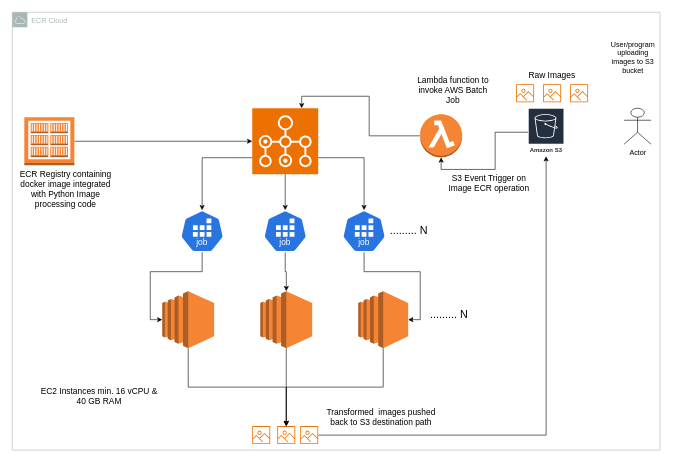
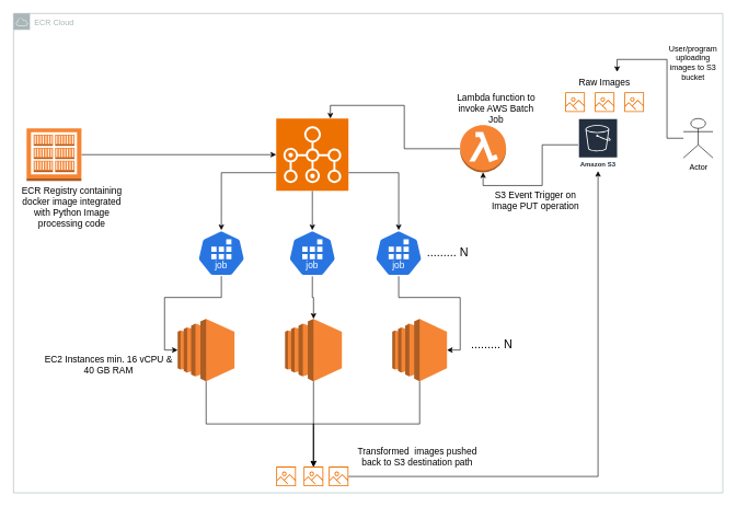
+ <mxCell id="32" style="edgeStyle=orthogonalEdgeStyle;rounded=0;orthogonalLoop=1;jettySize=auto;html=1;entryX=0.636;entryY=-0.033;entryDx=0;entryDy=0;entryPerimeter=0;" parent="1" source="31" target="25" edge="1"><mxGeometry relative="1" as="geometry" /></mxCell>
- <mxCell id="27" value="&lt;font style=&quot;font-size: 14px;&quot;&gt;Lambda function to invoke AWS Batch Job&lt;/font&gt;" style="text;html=1;align=center;verticalAlign=middle;whiteSpace=wrap;rounded=0;" parent="1" vertex="1"><mxGeometry x="690" y="135" width="130" height="30" as="geometry" /></mxCell>
+ <mxCell id="27" value="&lt;font style=&quot;font-size: 14px;&quot;&gt;Lambda function to invoke AWS Batch Job&lt;/font&gt;" style="text;html=1;align=center;verticalAlign=middle;whiteSpace=wrap;rounded=0;" parent="1" vertex="1"><mxGeometry x="690" y="150" width="130" height="30" as="geometry" /></mxCell>
- <mxCell id="26" value="&lt;font style=&quot;font-size: 14px;&quot;&gt;S3 Event Trigger on Image ECR operation&lt;/font&gt;" style="text;html=1;align=center;verticalAlign=middle;whiteSpace=wrap;rounded=0;" parent="1" vertex="1"><mxGeometry x="740" y="290" width="150" height="30" as="geometry" /></mxCell>
+ <mxCell id="26" value="&lt;font style=&quot;font-size: 14px;&quot;&gt;S3 Event Trigger on Image PUT operation&lt;/font&gt;" style="text;html=1;align=center;verticalAlign=middle;whiteSpace=wrap;rounded=0;" parent="1" vertex="1"><mxGeometry x="740" y="290" width="150" height="30" as="geometry" /></mxCell>
- <mxCell id="28" value="&lt;font style=&quot;font-size: 14px;&quot;&gt;EC2 Instances min. 16 vCPU &amp;amp; 40 GB RAM&lt;/font&gt;" style="text;html=1;align=center;verticalAlign=middle;whiteSpace=wrap;rounded=0;" parent="1" vertex="1"><mxGeometry x="60" y="625" width="210" height="70" as="geometry" /></mxCell>
+ <mxCell id="28" value="&lt;font style=&quot;font-size: 14px;&quot;&gt;EC2 Instances min. 16 vCPU &amp;amp; 40 GB RAM&lt;/font&gt;" style="text;html=1;align=center;verticalAlign=middle;whiteSpace=wrap;rounded=0;" parent="1" vertex="1"><mxGeometry x="60" y="520" width="210" height="70" as="geometry" /></mxCell>
